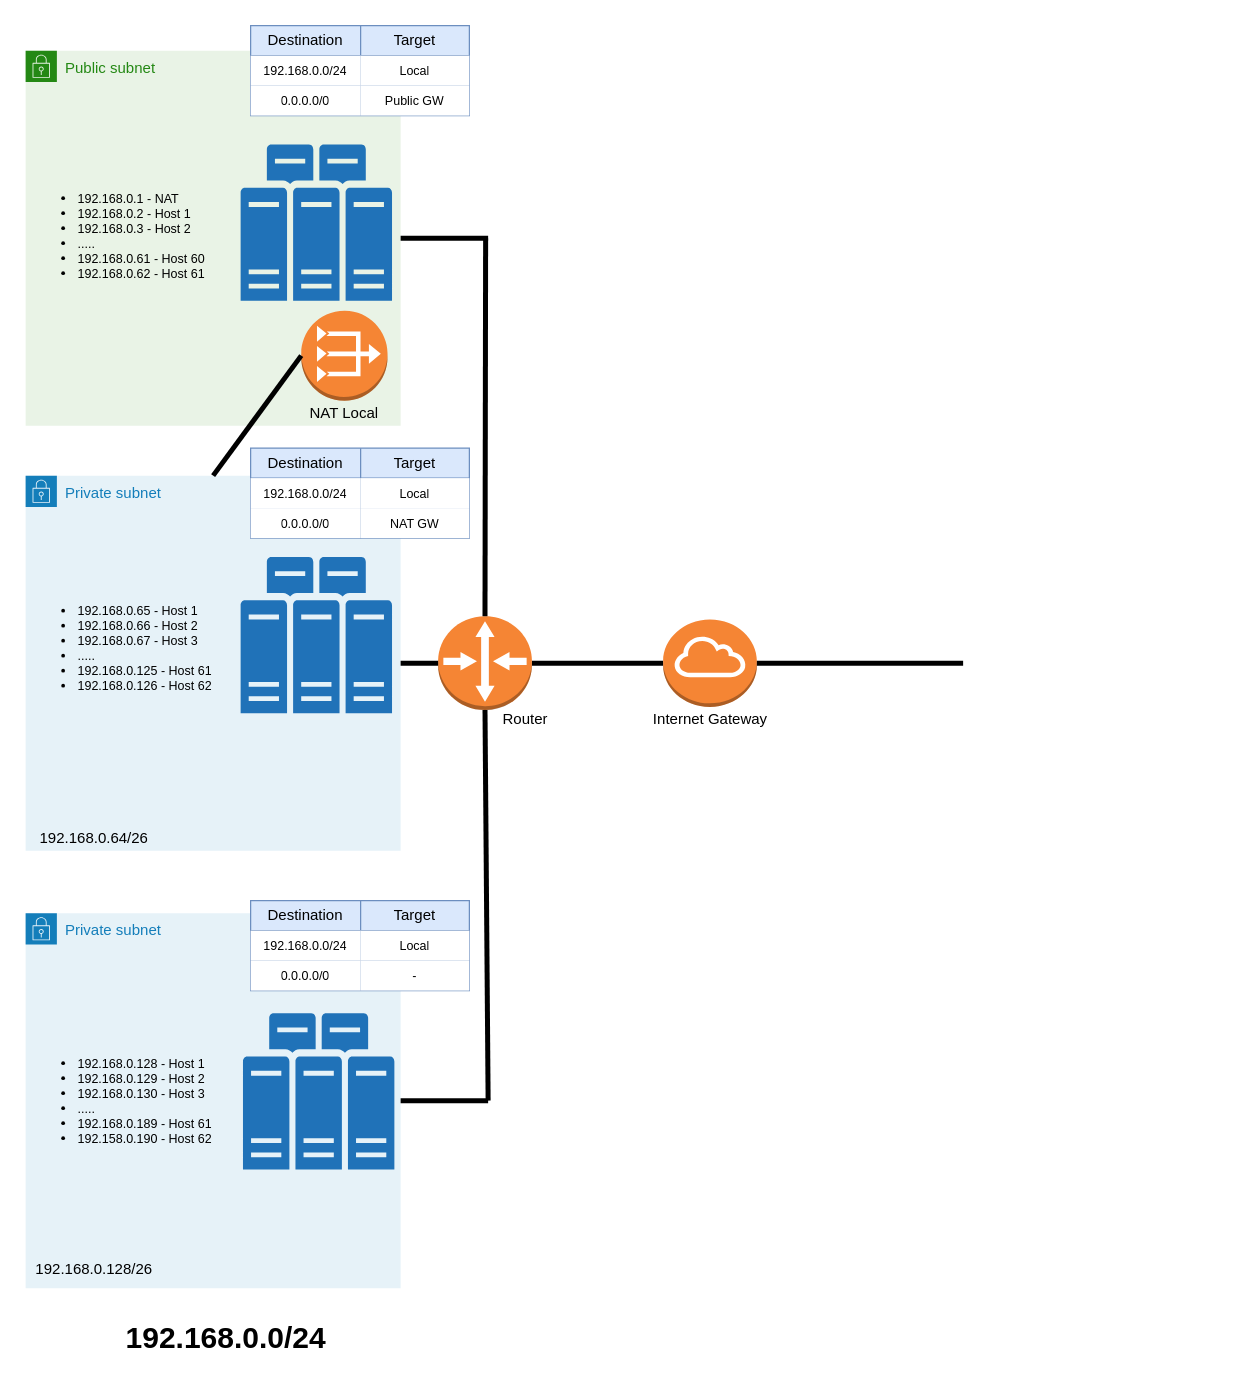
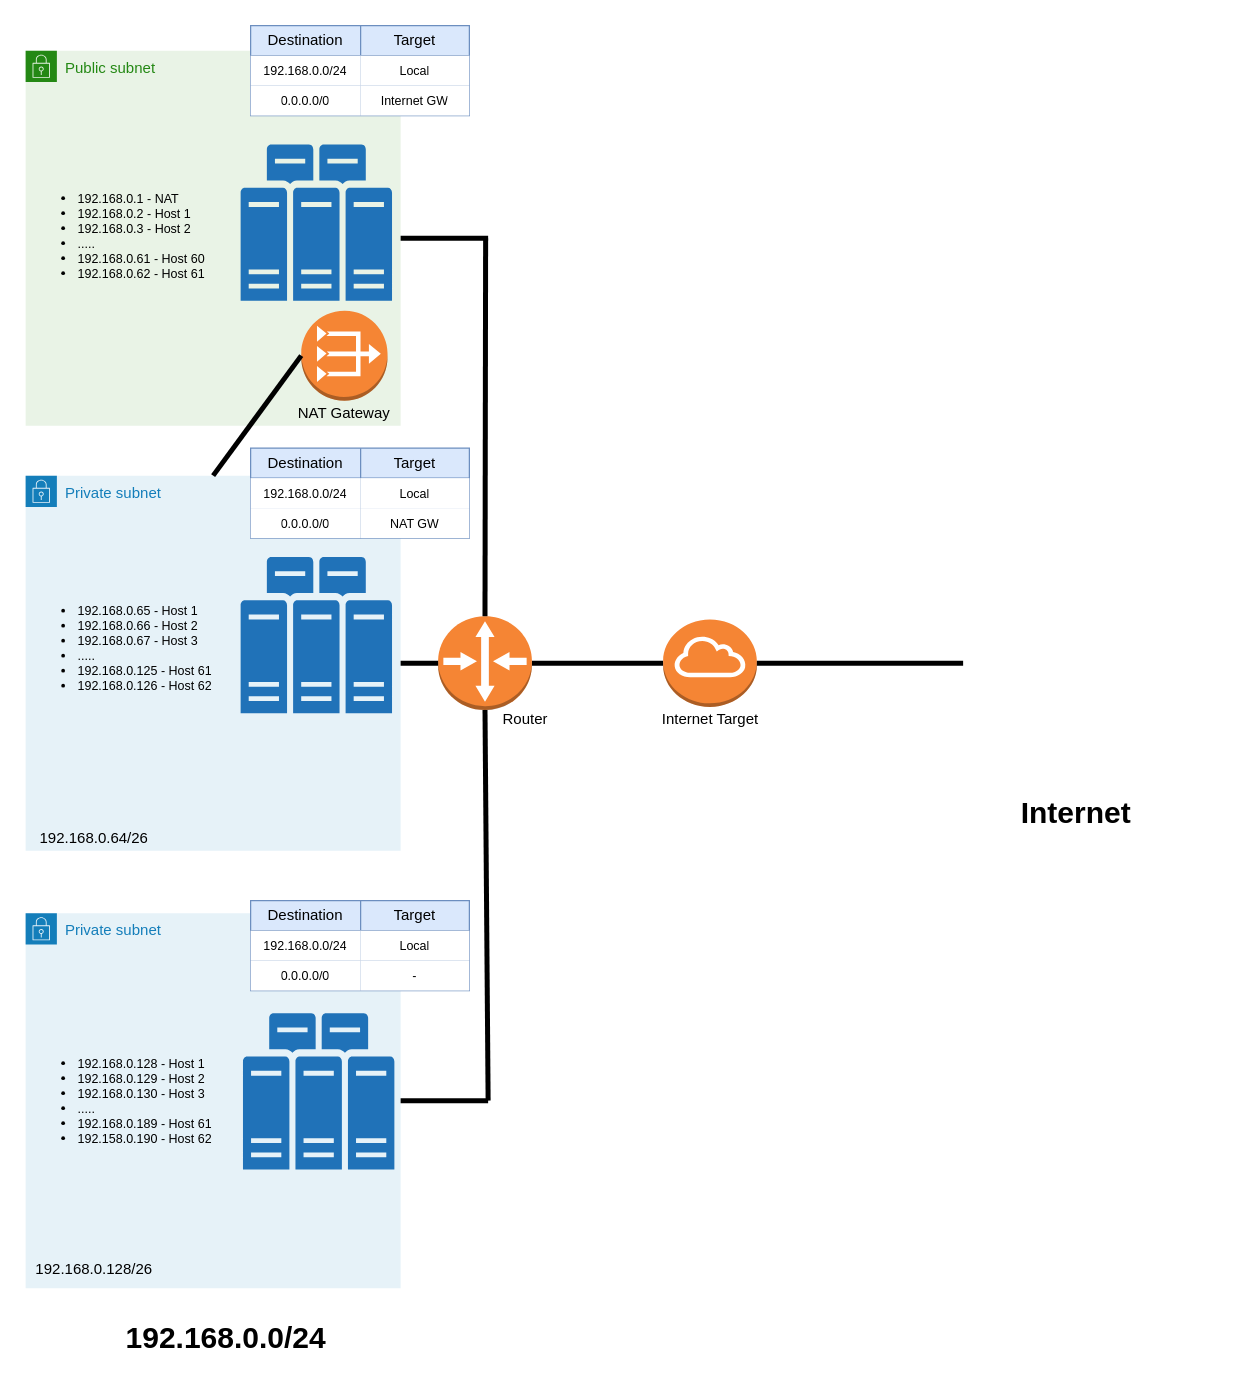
- <mxCell id="39" value="Public GW" style="shape=partialRectangle;html=1;whiteSpace=wrap;connectable=0;overflow=hidden;top=0;left=0;bottom=0;right=0;pointerEvents=1;fontSize=10;" vertex="1" parent="37"><mxGeometry x="88" width="87" height="24" as="geometry"><mxRectangle width="87" height="24" as="alternateBounds" /></mxGeometry></mxCell>
+ <mxCell id="39" value="Internet GW" style="shape=partialRectangle;html=1;whiteSpace=wrap;connectable=0;overflow=hidden;top=0;left=0;bottom=0;right=0;pointerEvents=1;fontSize=10;" vertex="1" parent="37"><mxGeometry x="88" width="87" height="24" as="geometry"><mxRectangle width="87" height="24" as="alternateBounds" /></mxGeometry></mxCell>
- <mxCell id="9" value="NAT Local" style="text;html=1;strokeColor=none;fillColor=none;align=center;verticalAlign=middle;whiteSpace=wrap;overflow=hidden;" vertex="1" parent="6"><mxGeometry x="215" y="280" width="80" height="20" as="geometry" /></mxCell>
+ <mxCell id="9" value="NAT Gateway" style="text;html=1;strokeColor=none;fillColor=none;align=center;verticalAlign=middle;whiteSpace=wrap;overflow=hidden;" vertex="1" parent="6"><mxGeometry x="215" y="280" width="80" height="20" as="geometry" /></mxCell>
- <mxCell id="13" value="Internet Gateway" style="text;html=1;strokeColor=none;fillColor=none;align=center;verticalAlign=middle;whiteSpace=wrap;overflow=hidden;" vertex="1" parent="1"><mxGeometry x="507.5" y="565" width="120" height="20" as="geometry" /></mxCell>
+ <mxCell id="13" value="Internet Target" style="text;html=1;strokeColor=none;fillColor=none;align=center;verticalAlign=middle;whiteSpace=wrap;overflow=hidden;" vertex="1" parent="1"><mxGeometry x="507.5" y="565" width="120" height="20" as="geometry" /></mxCell>
+ <mxCell id="28" value="Internet&lt;br&gt;" style="text;strokeColor=none;fillColor=none;html=1;fontSize=24;fontStyle=1;verticalAlign=middle;align=center;" vertex="1" parent="1"><mxGeometry x="810" y="630" width="100" height="40" as="geometry" /></mxCell>
